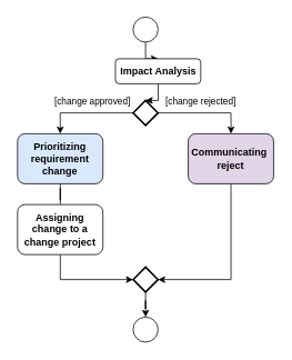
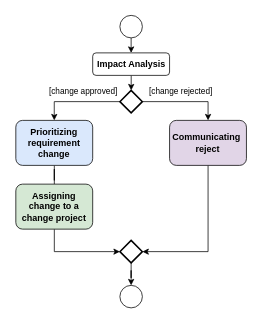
- <mxCell id="6" value="&lt;b&gt;Impact Analysis&lt;/b&gt;" style="rounded=1;whiteSpace=wrap;html=1;" vertex="1" parent="1"><mxGeometry x="137.75" y="70" width="102.5" height="30" as="geometry" /></mxCell>
+ <mxCell id="6" value="&lt;b&gt;Impact Analysis&lt;/b&gt;" style="rounded=1;whiteSpace=wrap;html=1;" vertex="1" parent="1"><mxGeometry x="122.75" y="70" width="102.5" height="30" as="geometry" /></mxCell>
- <mxCell id="17" value="&lt;b&gt;Assigning change to a change project&lt;br&gt;&lt;/b&gt;" style="rounded=1;whiteSpace=wrap;html=1;" vertex="1" parent="1"><mxGeometry x="20.25" y="245" width="102.5" height="60" as="geometry" /></mxCell>
+ <mxCell id="17" value="&lt;b&gt;Assigning change to a change project&lt;br&gt;&lt;/b&gt;" style="rounded=1;whiteSpace=wrap;html=1;fillColor=#d5e8d4;" vertex="1" parent="1"><mxGeometry x="20.25" y="245" width="102.5" height="60" as="geometry" /></mxCell>
